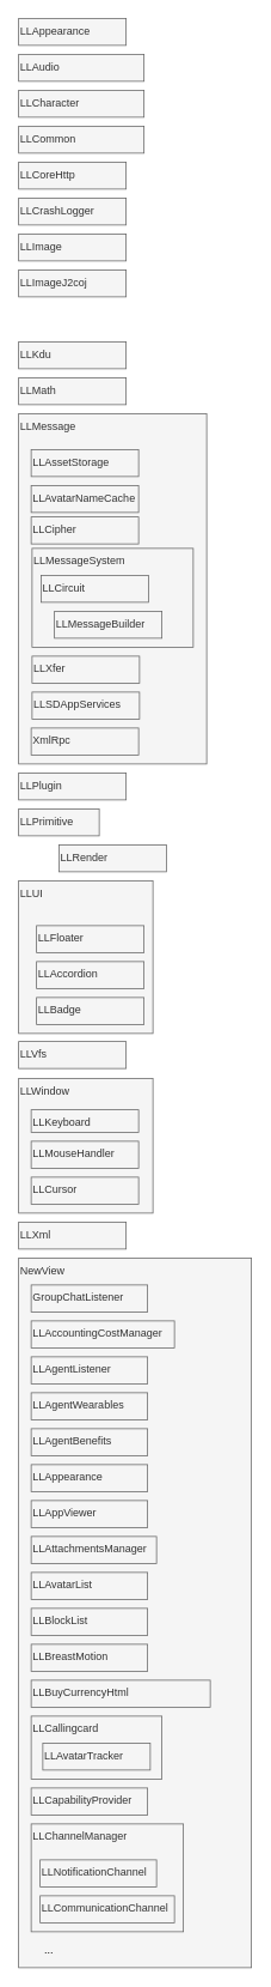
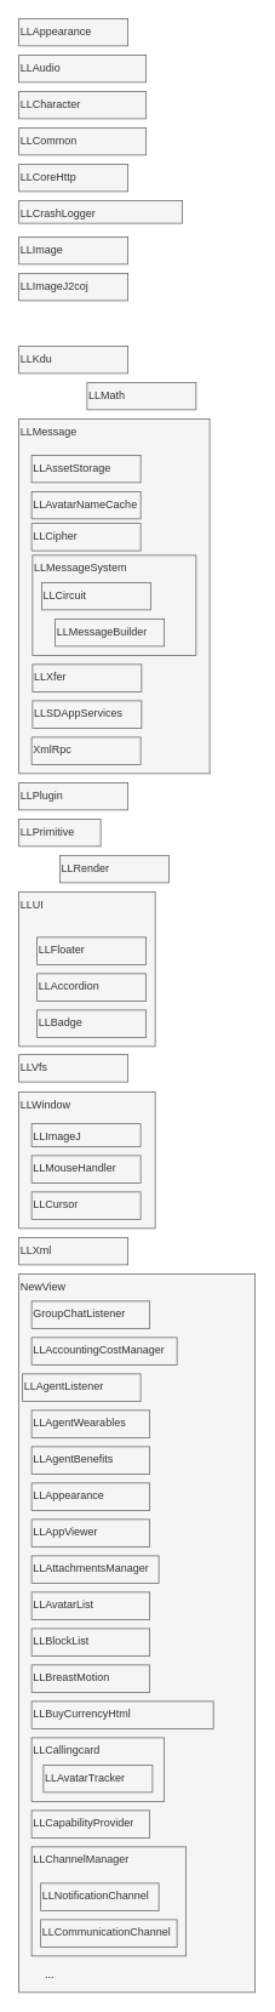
- <mxCell id="35" value="LLCrashLogger" style="text;html=1;strokeColor=#666666;fillColor=#f5f5f5;align=left;verticalAlign=top;whiteSpace=wrap;rounded=0;fontColor=#333333;" vertex="1" parent="1"><mxGeometry x="20" y="220" width="120" height="30" as="geometry" /></mxCell>
+ <mxCell id="35" value="LLCrashLogger" style="text;html=1;strokeColor=#666666;fillColor=#f5f5f5;align=left;verticalAlign=top;whiteSpace=wrap;rounded=0;fontColor=#333333;" vertex="1" parent="1"><mxGeometry x="20" y="220" width="180" height="25" as="geometry" /></mxCell>
- <mxCell id="9" value="LLMath" style="text;html=1;strokeColor=#666666;fillColor=#f5f5f5;align=left;verticalAlign=top;whiteSpace=wrap;rounded=0;fontColor=#333333;" vertex="1" parent="1"><mxGeometry x="20" y="420" width="120" height="30" as="geometry" /></mxCell>
+ <mxCell id="9" value="LLMath" style="text;html=1;strokeColor=#666666;fillColor=#f5f5f5;align=left;verticalAlign=top;whiteSpace=wrap;rounded=0;fontColor=#333333;" vertex="1" parent="1"><mxGeometry x="95" y="420" width="120" height="30" as="geometry" /></mxCell>
- <mxCell id="19" value="LLKeyboard" style="text;html=1;strokeColor=#666666;fillColor=#f5f5f5;align=left;verticalAlign=top;whiteSpace=wrap;rounded=0;fontColor=#333333;" vertex="1" parent="1"><mxGeometry x="34" y="1235" width="120" height="25" as="geometry" /></mxCell>
+ <mxCell id="19" value="LLImageJ" style="text;html=1;strokeColor=#666666;fillColor=#f5f5f5;align=left;verticalAlign=top;whiteSpace=wrap;rounded=0;fontColor=#333333;" vertex="1" parent="1"><mxGeometry x="34" y="1235" width="120" height="25" as="geometry" /></mxCell>
- <mxCell id="25" value="LLAgentListener" style="text;html=1;strokeColor=#666666;fillColor=#f5f5f5;align=left;verticalAlign=top;whiteSpace=wrap;rounded=0;fontColor=#333333;" vertex="1" parent="1"><mxGeometry x="34" y="1510" width="130" height="30" as="geometry" /></mxCell>
+ <mxCell id="25" value="LLAgentListener" style="text;html=1;strokeColor=#666666;fillColor=#f5f5f5;align=left;verticalAlign=top;whiteSpace=wrap;rounded=0;fontColor=#333333;" vertex="1" parent="1"><mxGeometry x="24" y="1510" width="130" height="30" as="geometry" /></mxCell>
